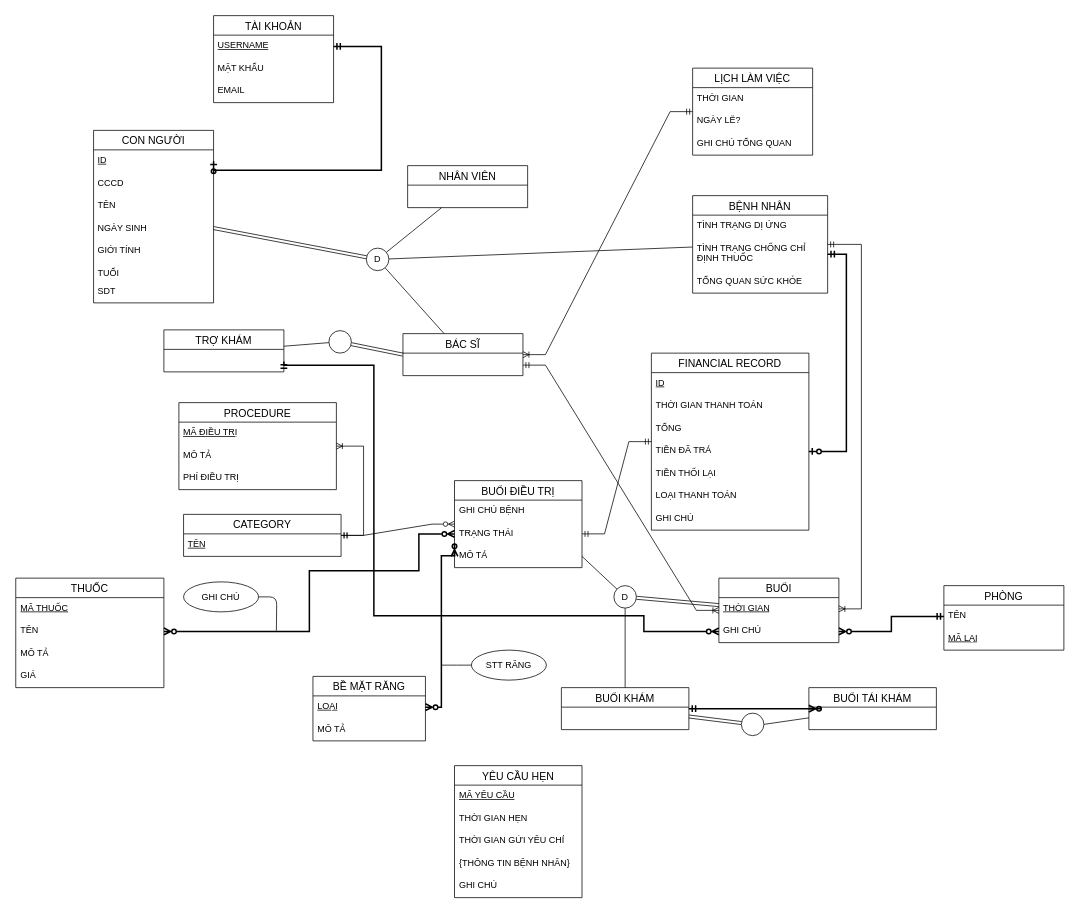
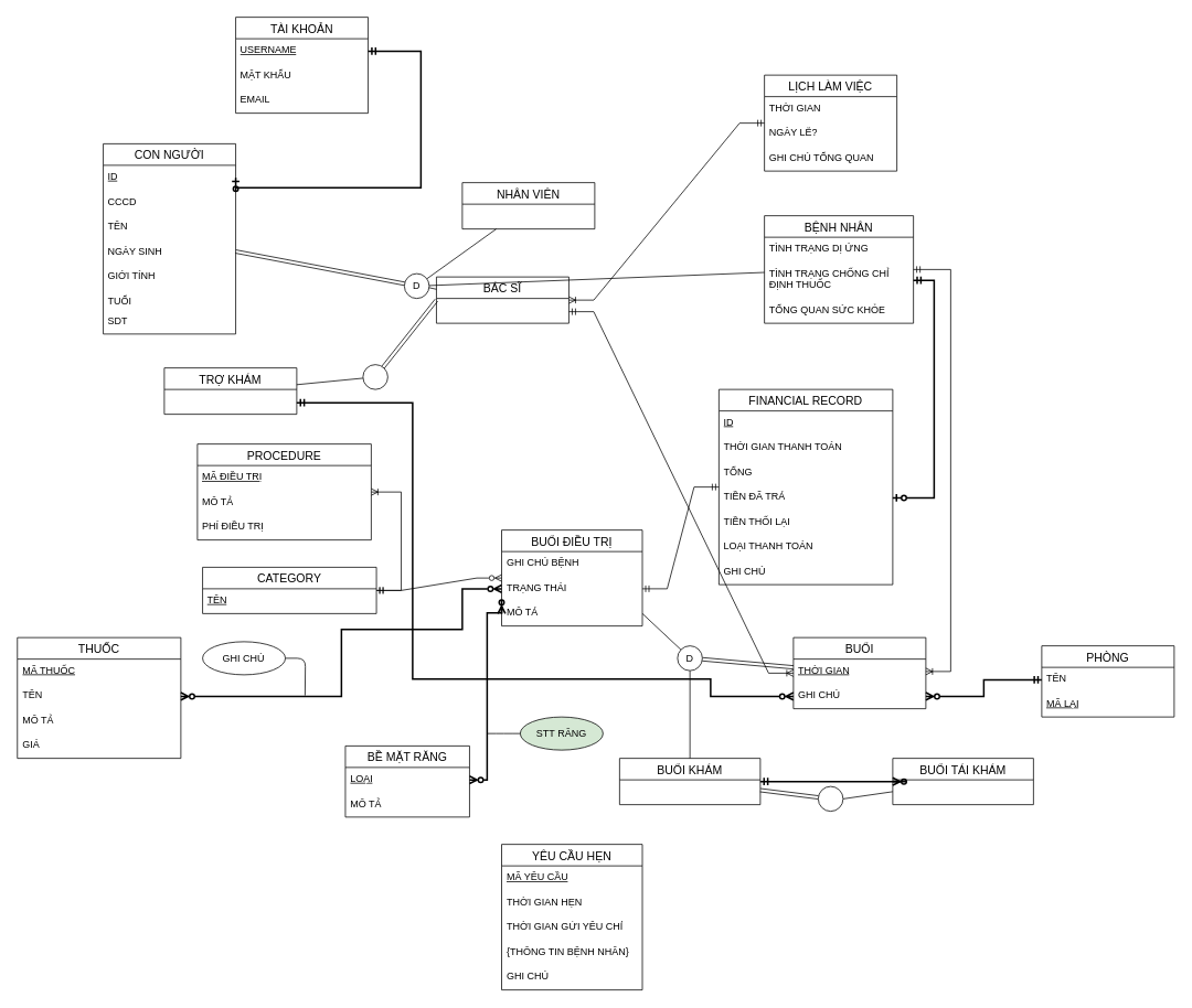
- <mxCell id="24" value="NHÂN VIÊN" style="swimlane;fontStyle=0;childLayout=stackLayout;horizontal=1;startSize=26;horizontalStack=0;resizeParent=1;resizeParentMax=0;resizeLast=0;collapsible=1;marginBottom=0;align=center;fontSize=14;" parent="1" vertex="1"><mxGeometry x="543" y="220" width="160" height="56" as="geometry" /></mxCell>
+ <mxCell id="24" value="NHÂN VIÊN" style="swimlane;fontStyle=0;childLayout=stackLayout;horizontal=1;startSize=26;horizontalStack=0;resizeParent=1;resizeParentMax=0;resizeLast=0;collapsible=1;marginBottom=0;align=center;fontSize=14;" parent="1" vertex="1"><mxGeometry x="558" y="220" width="160" height="56" as="geometry" /></mxCell>
- <mxCell id="51" value="TRỢ KHÁM" style="swimlane;fontStyle=0;childLayout=stackLayout;horizontal=1;startSize=26;horizontalStack=0;resizeParent=1;resizeParentMax=0;resizeLast=0;collapsible=1;marginBottom=0;align=center;fontSize=14;" parent="1" vertex="1"><mxGeometry x="218" y="439" width="160" height="56" as="geometry" /></mxCell>
+ <mxCell id="51" value="TRỢ KHÁM" style="swimlane;fontStyle=0;childLayout=stackLayout;horizontal=1;startSize=26;horizontalStack=0;resizeParent=1;resizeParentMax=0;resizeLast=0;collapsible=1;marginBottom=0;align=center;fontSize=14;" parent="1" vertex="1"><mxGeometry x="198" y="444" width="160" height="56" as="geometry" /></mxCell>
- <mxCell id="2" value="BÁC SĨ" style="swimlane;fontStyle=0;childLayout=stackLayout;horizontal=1;startSize=26;horizontalStack=0;resizeParent=1;resizeParentMax=0;resizeLast=0;collapsible=1;marginBottom=0;align=center;fontSize=14;" parent="1" vertex="1"><mxGeometry x="536.75" y="444" width="160" height="56" as="geometry" /></mxCell>
+ <mxCell id="2" value="BÁC SĨ" style="swimlane;fontStyle=0;childLayout=stackLayout;horizontal=1;startSize=26;horizontalStack=0;resizeParent=1;resizeParentMax=0;resizeLast=0;collapsible=1;marginBottom=0;align=center;fontSize=14;" parent="1" vertex="1"><mxGeometry x="526.75" y="334" width="160" height="56" as="geometry" /></mxCell>
- <mxCell id="67" value="STT RĂNG" style="ellipse;whiteSpace=wrap;html=1;align=center;" parent="1" vertex="1"><mxGeometry x="628" y="866" width="100" height="40" as="geometry" /></mxCell>
+ <mxCell id="67" value="STT RĂNG" style="ellipse;whiteSpace=wrap;html=1;align=center;fillColor=#d5e8d4;" parent="1" vertex="1"><mxGeometry x="628" y="866" width="100" height="40" as="geometry" /></mxCell>
